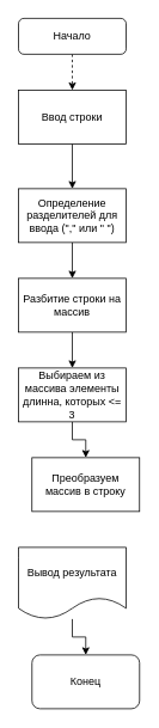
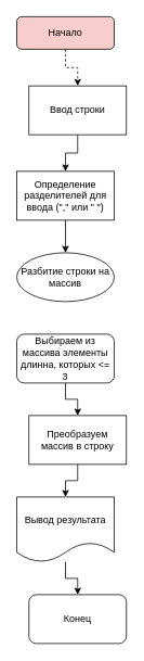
- <mxCell id="3" value="Начало" style="rounded=1;whiteSpace=wrap;html=1;fontSize=12;glass=0;strokeWidth=1;shadow=0;" parent="1" vertex="1"><mxGeometry x="20" y="20" width="120" height="40" as="geometry" /></mxCell>
+ <mxCell id="3" value="Начало" style="rounded=1;whiteSpace=wrap;html=1;fontSize=12;glass=0;strokeWidth=1;shadow=0;fillColor=#f8cecc;" parent="1" vertex="1"><mxGeometry x="20" y="20" width="120" height="40" as="geometry" /></mxCell>
- <mxCell id="5" value="Ввод строки" style="rounded=0;whiteSpace=wrap;html=1;" vertex="1" parent="1"><mxGeometry x="20" y="100" width="120" height="60" as="geometry" /></mxCell>
+ <mxCell id="5" value="Ввод строки" style="rounded=0;whiteSpace=wrap;html=1;" vertex="1" parent="1"><mxGeometry x="35" y="105" width="120" height="60" as="geometry" /></mxCell>
- <mxCell id="9" value="Разбитие строки на массив" style="whiteSpace=wrap;html=1;rounded=0;" vertex="1" parent="1"><mxGeometry x="20" y="310" width="120" height="60" as="geometry" /></mxCell>
+ <mxCell id="9" value="Разбитие строки на массив" style="ellipse;whiteSpace=wrap;html=1;" vertex="1" parent="1"><mxGeometry x="20" y="310" width="120" height="60" as="geometry" /></mxCell>
- <mxCell id="8" value="" style="edgeStyle=orthogonalEdgeStyle;rounded=0;orthogonalLoop=1;jettySize=auto;html=1;" edge="1" parent="1" source="9" target="11"><mxGeometry relative="1" as="geometry" /></mxCell>
- <mxCell id="11" value="Выбираем из массива элементы длинна, которых &amp;lt;= 3" style="whiteSpace=wrap;html=1;rounded=0;" vertex="1" parent="1"><mxGeometry x="20" y="410" width="120" height="60" as="geometry" /></mxCell>
+ <mxCell id="11" value="Выбираем из массива элементы длинна, которых &amp;lt;= 3" style="whiteSpace=wrap;html=1;rounded=1;" vertex="1" parent="1"><mxGeometry x="20" y="410" width="120" height="60" as="geometry" /></mxCell>
+ <mxCell id="13" value="" style="edgeStyle=orthogonalEdgeStyle;rounded=0;orthogonalLoop=1;jettySize=auto;html=1;" edge="1" parent="1" source="12" target="15"><mxGeometry relative="1" as="geometry"><mxPoint x="80" y="570" as="sourcePoint" /><mxPoint x="80" y="810" as="targetPoint" /></mxGeometry></mxCell>
